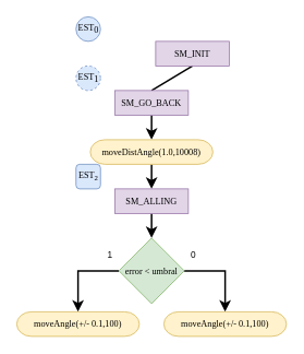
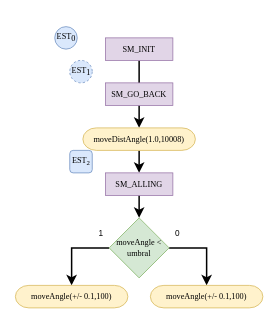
- <mxCell id="4" value="&lt;font style=&quot;font-size: 11px;&quot; face=&quot;Times New Roman&quot;&gt;EST&lt;sub style=&quot;font-size: 11px;&quot;&gt;0&lt;/sub&gt;&lt;/font&gt;" style="ellipse;whiteSpace=wrap;html=1;aspect=fixed;fontSize=11;fillColor=#dae8fc;strokeColor=#6c8ebf;" parent="1" vertex="1"><mxGeometry x="92.5" y="20" width="30" height="30" as="geometry" /></mxCell>
+ <mxCell id="4" value="&lt;font style=&quot;font-size: 11px;&quot; face=&quot;Times New Roman&quot;&gt;EST&lt;sub style=&quot;font-size: 11px;&quot;&gt;0&lt;/sub&gt;&lt;/font&gt;" style="ellipse;whiteSpace=wrap;html=1;aspect=fixed;fontSize=11;fillColor=#dae8fc;strokeColor=#6c8ebf;" parent="1" vertex="1"><mxGeometry x="72.5" y="35" width="30" height="30" as="geometry" /></mxCell>
- <mxCell id="3" value="&lt;font style=&quot;font-size: 11px;&quot; face=&quot;Times New Roman&quot;&gt;SM_INIT&lt;/font&gt;" style="rounded=0;whiteSpace=wrap;html=1;fontSize=11;fillColor=#e1d5e7;strokeColor=#9673a6;" parent="1" vertex="1"><mxGeometry x="190" y="50" width="90" height="30" as="geometry" /></mxCell>
+ <mxCell id="3" value="&lt;font style=&quot;font-size: 11px;&quot; face=&quot;Times New Roman&quot;&gt;SM_INIT&lt;/font&gt;" style="rounded=0;whiteSpace=wrap;html=1;fontSize=11;fillColor=#e1d5e7;strokeColor=#9673a6;" parent="1" vertex="1"><mxGeometry y="50" width="90" height="30" as="geometry" x="140" /></mxCell>
- <mxCell id="10" value="error &amp;lt; umbral" style="rhombus;whiteSpace=wrap;html=1;fontSize=11;fillColor=#d5e8d4;strokeColor=#82b366;fontFamily=Times New Roman;" parent="1" vertex="1"><mxGeometry x="145" y="290" width="80" height="80" as="geometry" /></mxCell>
+ <mxCell id="10" value="moveAngle &amp;lt; umbral" style="rhombus;whiteSpace=wrap;html=1;fontSize=11;fillColor=#d5e8d4;strokeColor=#82b366;fontFamily=Times New Roman;" parent="1" vertex="1"><mxGeometry x="145" y="290" width="80" height="80" as="geometry" /></mxCell>
